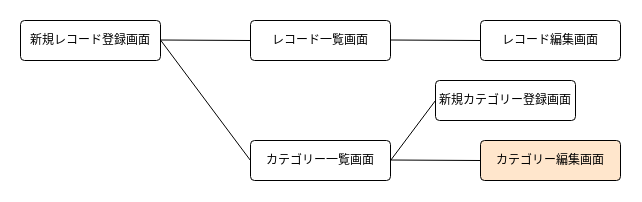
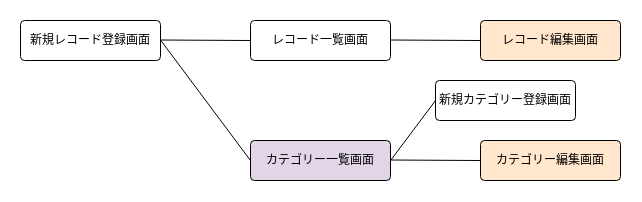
- <mxCell id="6" value="レコード編集画面" style="rounded=1;arcSize=10;whiteSpace=wrap;html=1;align=center;" vertex="1" parent="1"><mxGeometry x="480" y="20" width="140" height="40" as="geometry" /></mxCell>
+ <mxCell id="6" value="レコード編集画面" style="rounded=1;arcSize=10;whiteSpace=wrap;html=1;align=center;fillColor=#ffe6cc;" vertex="1" parent="1"><mxGeometry x="480" y="20" width="140" height="40" as="geometry" /></mxCell>
- <mxCell id="5" value="カテゴリー一覧画面" style="rounded=1;arcSize=10;whiteSpace=wrap;html=1;align=center;" vertex="1" parent="1"><mxGeometry x="250" y="140" width="140" height="40" as="geometry" /></mxCell>
+ <mxCell id="5" value="カテゴリー一覧画面" style="rounded=1;arcSize=10;whiteSpace=wrap;html=1;align=center;fillColor=#e1d5e7;" vertex="1" parent="1"><mxGeometry x="250" y="140" width="140" height="40" as="geometry" /></mxCell>
